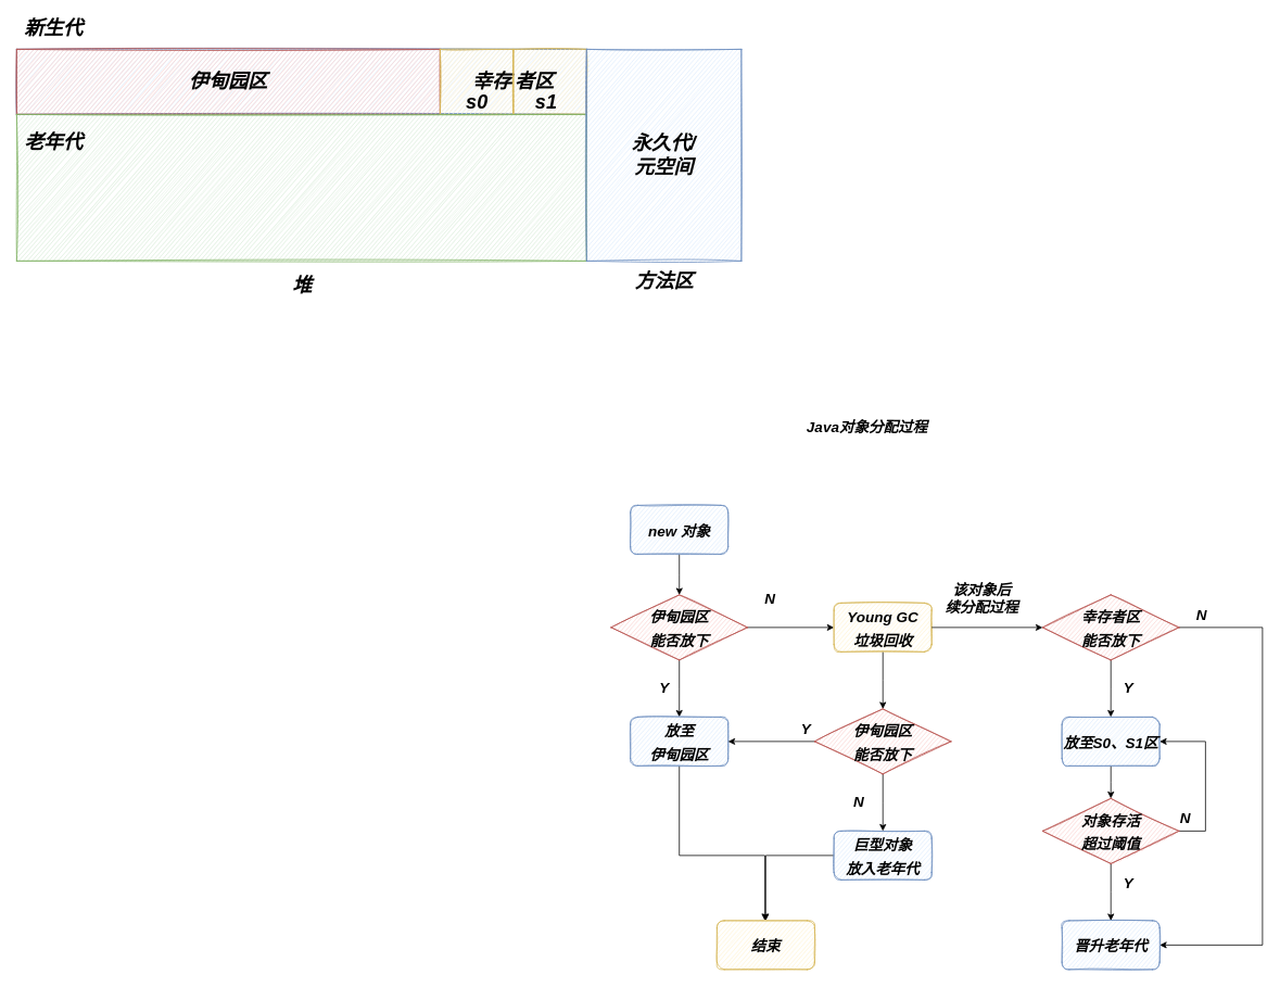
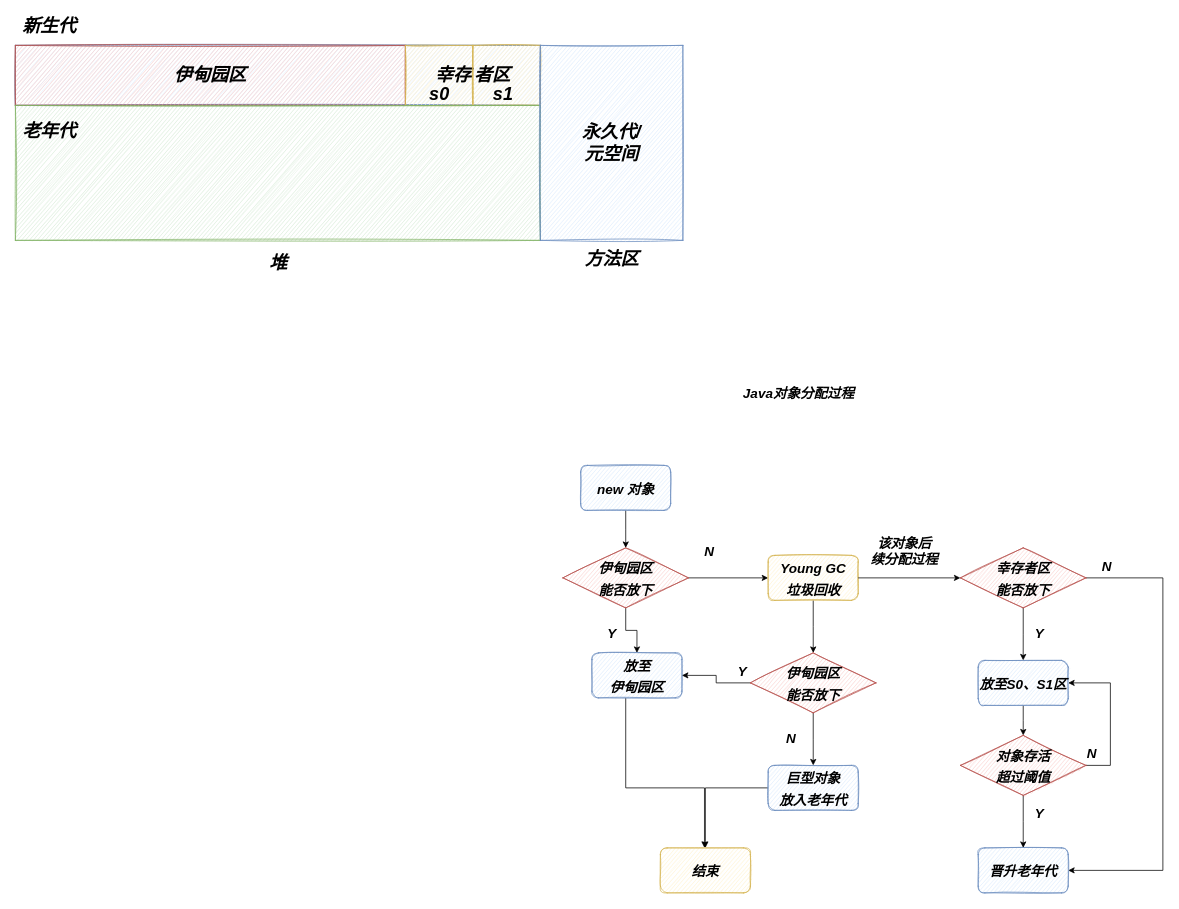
- <mxCell id="20" value="&lt;b&gt;&lt;i&gt;&lt;font style=&quot;font-size: 18px;&quot;&gt;放至&lt;br&gt;伊甸园区&lt;/font&gt;&lt;/i&gt;&lt;/b&gt;" style="rounded=1;whiteSpace=wrap;html=1;sketch=1;fontSize=24;fillColor=#dae8fc;strokeColor=#6c8ebf;" vertex="1" parent="1"><mxGeometry x="773.75" y="880" width="120" height="60" as="geometry" /></mxCell>
+ <mxCell id="20" value="&lt;b&gt;&lt;i&gt;&lt;font style=&quot;font-size: 18px;&quot;&gt;放至&lt;br&gt;伊甸园区&lt;/font&gt;&lt;/i&gt;&lt;/b&gt;" style="rounded=1;whiteSpace=wrap;html=1;sketch=1;fontSize=24;fillColor=#dae8fc;strokeColor=#6c8ebf;" vertex="1" parent="1"><mxGeometry x="788.75" y="870" width="120" height="60" as="geometry" /></mxCell>
